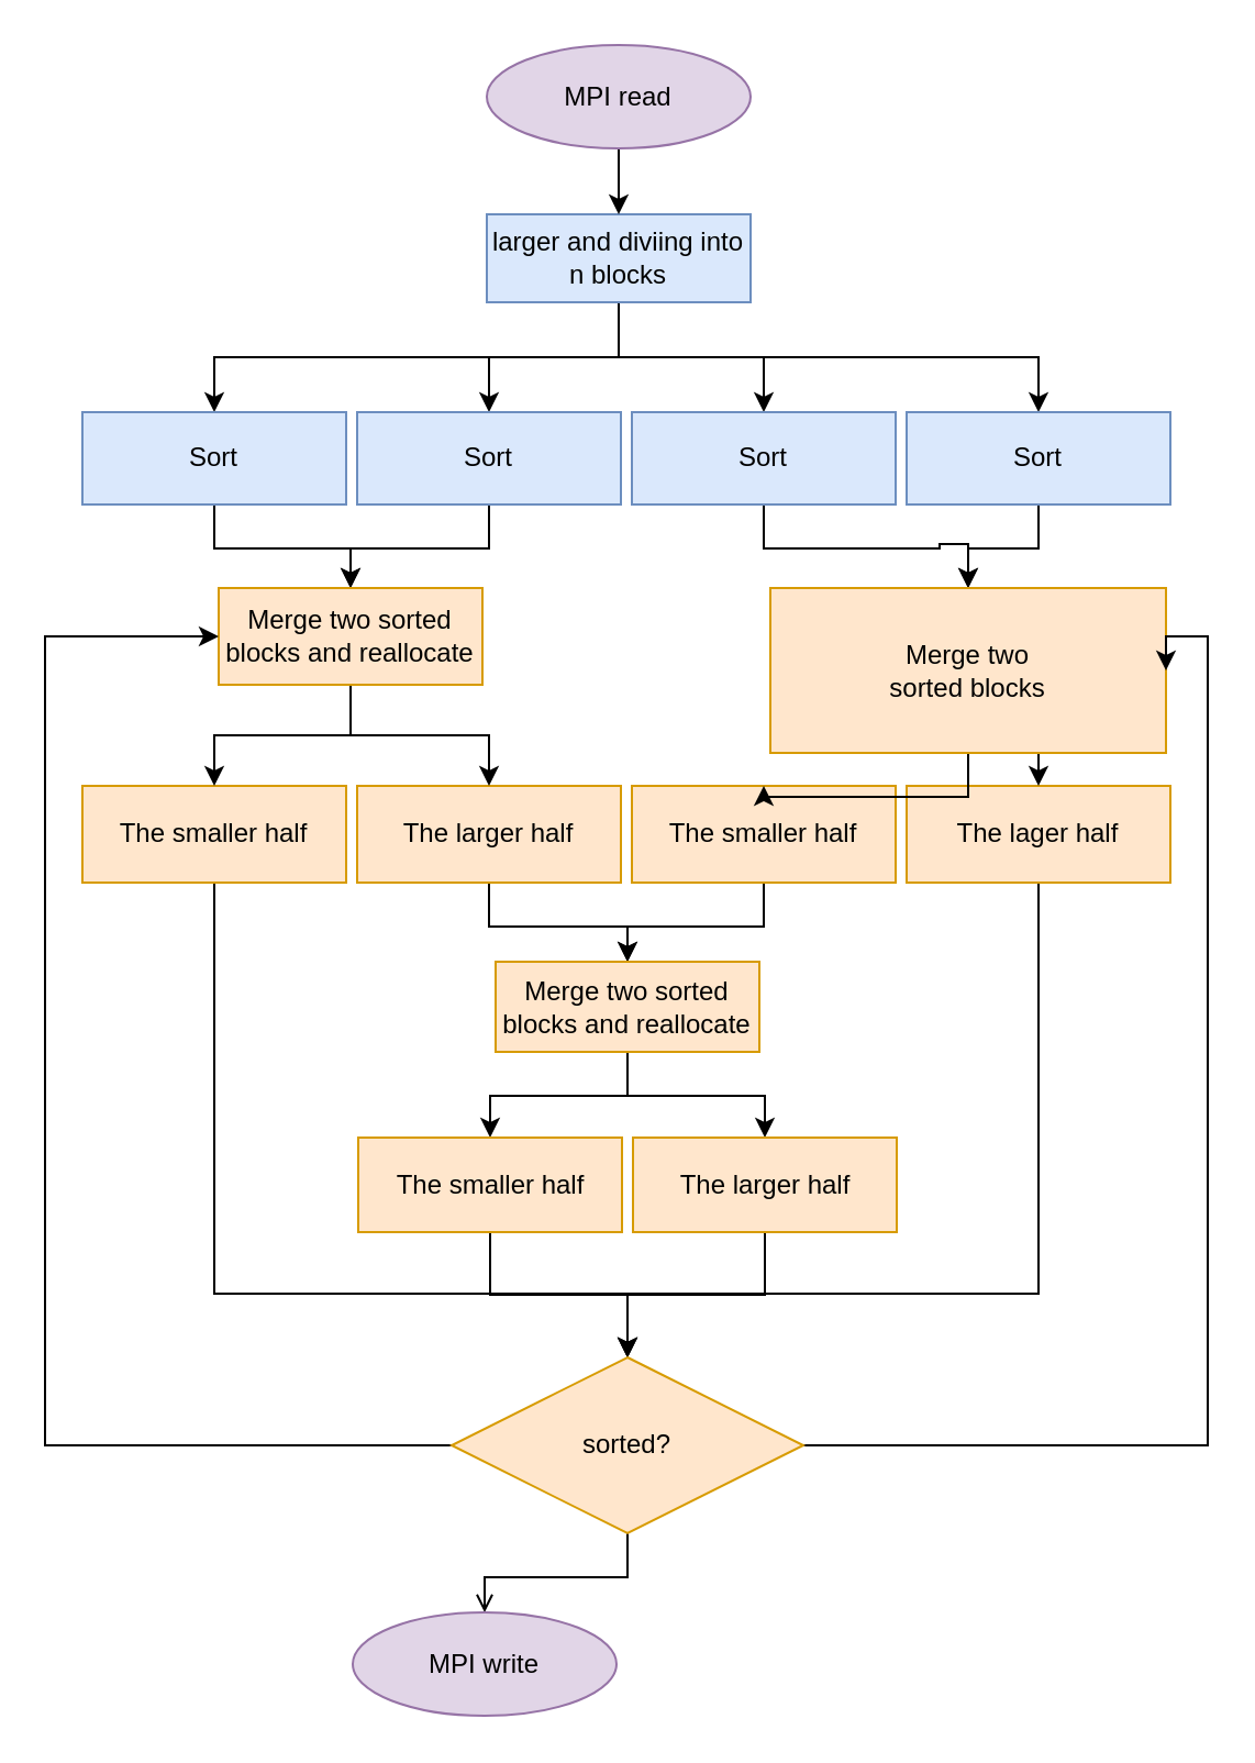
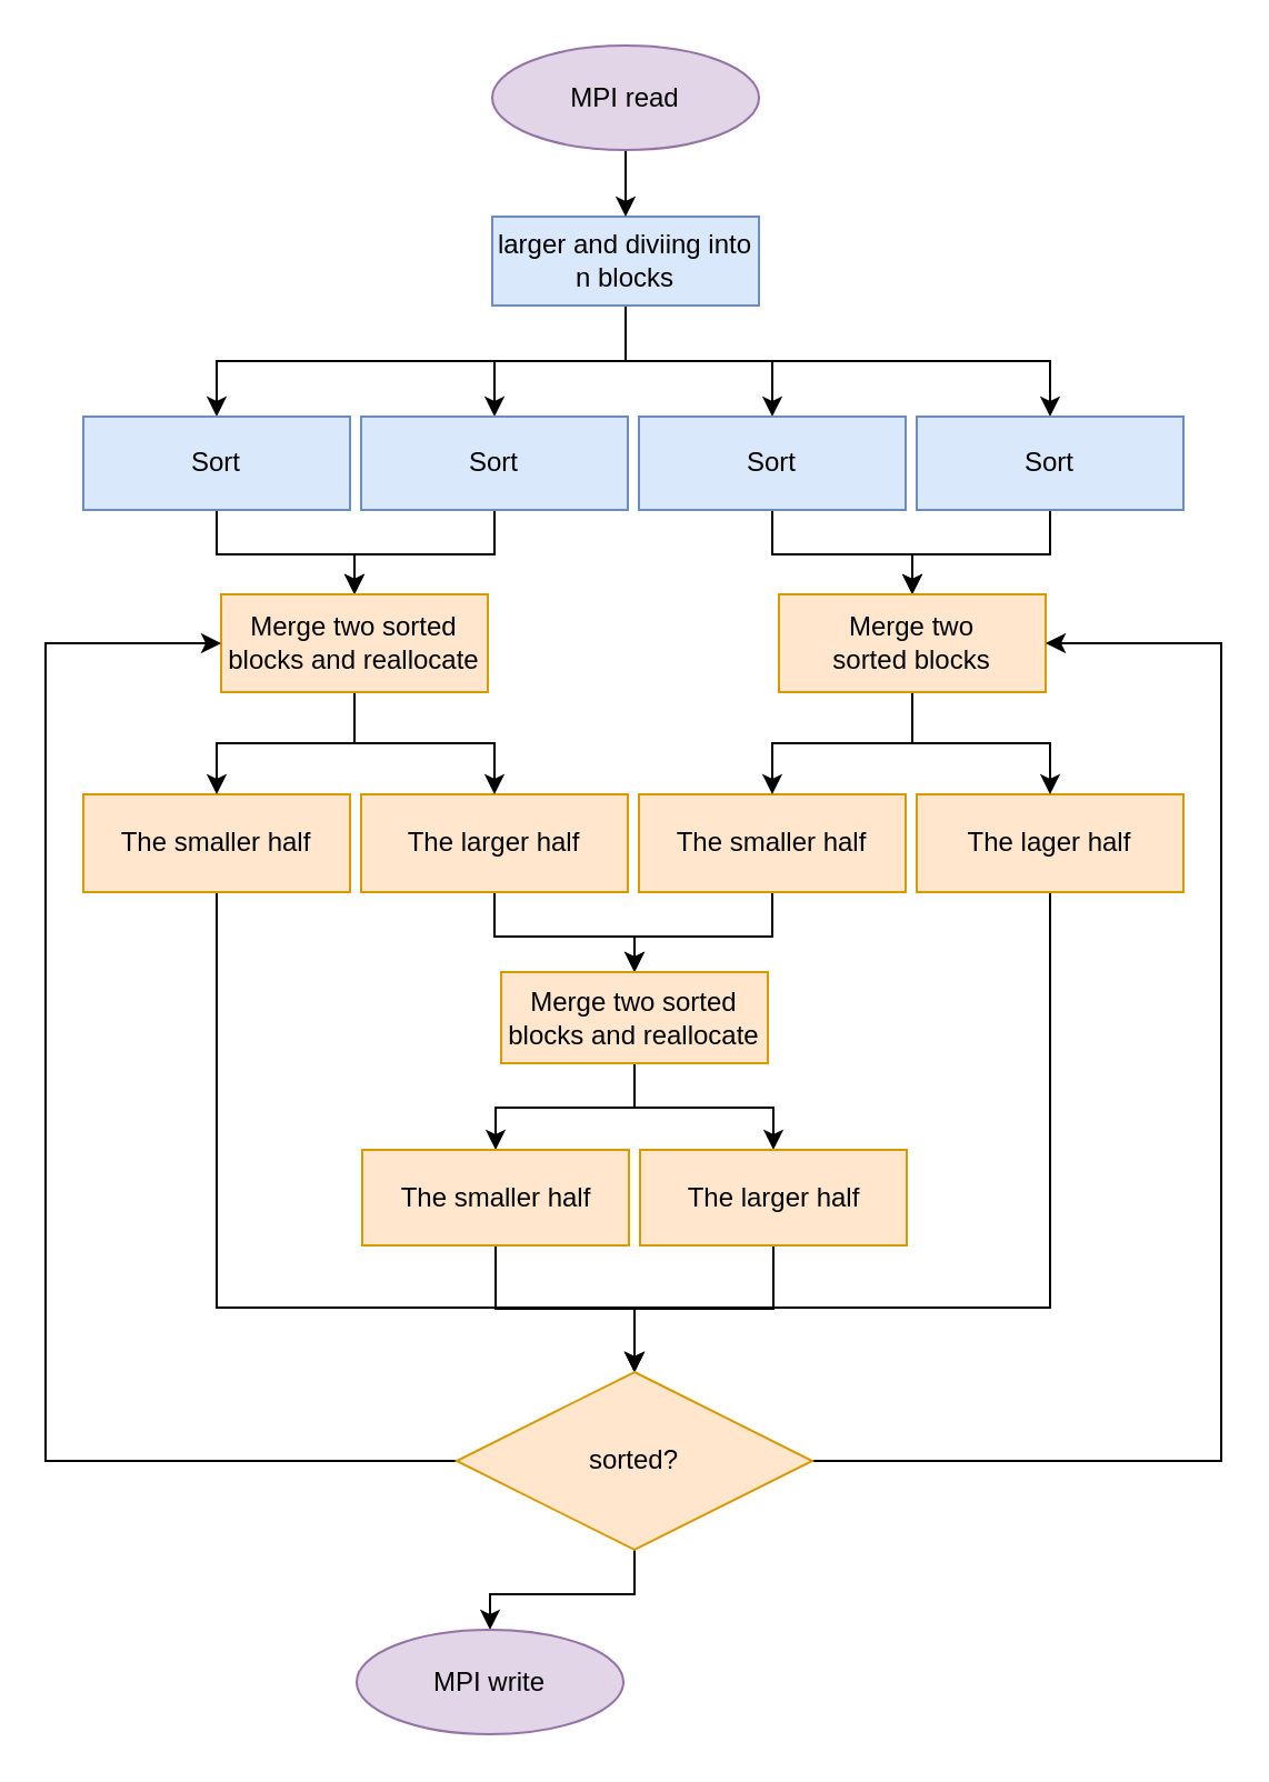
- <mxCell id="28" value="&lt;span style=&quot;&quot;&gt;Merge two &lt;br&gt;sorted blocks&lt;/span&gt;" style="rounded=0;whiteSpace=wrap;html=1;fillColor=#ffe6cc;strokeColor=#d79b00;" vertex="1" parent="1"><mxGeometry x="350" y="267" width="180" height="75" as="geometry" /></mxCell>
+ <mxCell id="28" value="&lt;span style=&quot;&quot;&gt;Merge two &lt;br&gt;sorted blocks&lt;/span&gt;" style="rounded=0;whiteSpace=wrap;html=1;fillColor=#ffe6cc;strokeColor=#d79b00;" vertex="1" parent="1"><mxGeometry x="350" y="267" width="120" height="44" as="geometry" /></mxCell>
- <mxCell id="38" value="" style="edgeStyle=orthogonalEdgeStyle;rounded=0;orthogonalLoop=1;jettySize=auto;html=1;endArrow=open;" edge="1" parent="1" source="39" target="42"><mxGeometry relative="1" as="geometry" /></mxCell>
+ <mxCell id="38" value="" style="edgeStyle=orthogonalEdgeStyle;rounded=0;orthogonalLoop=1;jettySize=auto;html=1;" edge="1" parent="1" source="39" target="42"><mxGeometry relative="1" as="geometry" /></mxCell>
